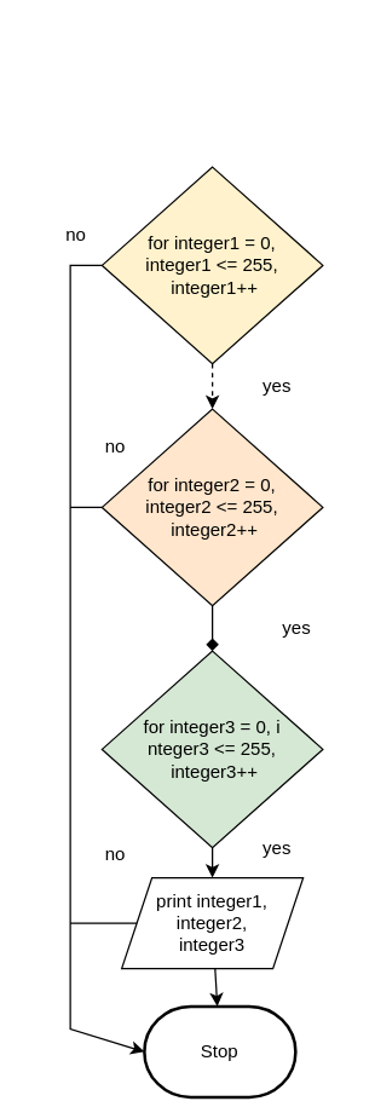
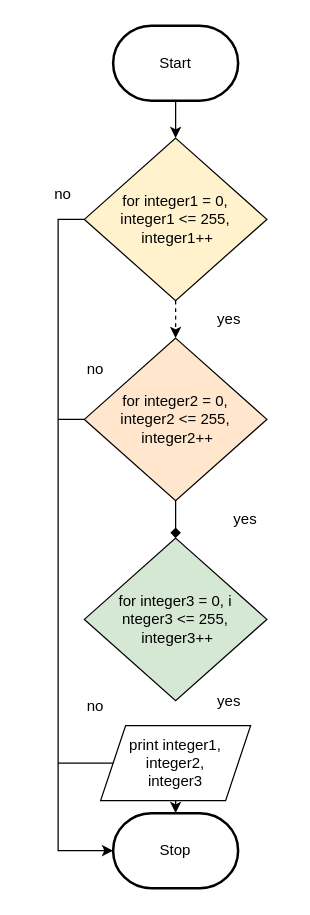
+ <mxCell id="3" value="Start" style="strokeWidth=2;html=1;shape=mxgraph.flowchart.terminator;whiteSpace=wrap;" parent="1" vertex="1"><mxGeometry x="90" y="20" width="100" height="60" as="geometry" /></mxCell>
+ <mxCell id="2" value="" style="edgeStyle=none;html=1;" edge="1" parent="1" source="3" target="7"><mxGeometry relative="1" as="geometry" /></mxCell>
- <mxCell id="12" value="" style="edgeStyle=none;html=1;fontSize=8;" edge="1" parent="1" source="13" target="15"><mxGeometry relative="1" as="geometry" /></mxCell>
- <mxCell id="4" value="Stop" style="strokeWidth=2;html=1;shape=mxgraph.flowchart.terminator;whiteSpace=wrap;rounded=1;" parent="1" vertex="1"><mxGeometry x="95" y="665" width="100" height="60" as="geometry" /></mxCell>
+ <mxCell id="4" value="Stop" style="strokeWidth=2;html=1;shape=mxgraph.flowchart.terminator;whiteSpace=wrap;rounded=1;" parent="1" vertex="1"><mxGeometry x="90" y="650" width="100" height="60" as="geometry" /></mxCell>
